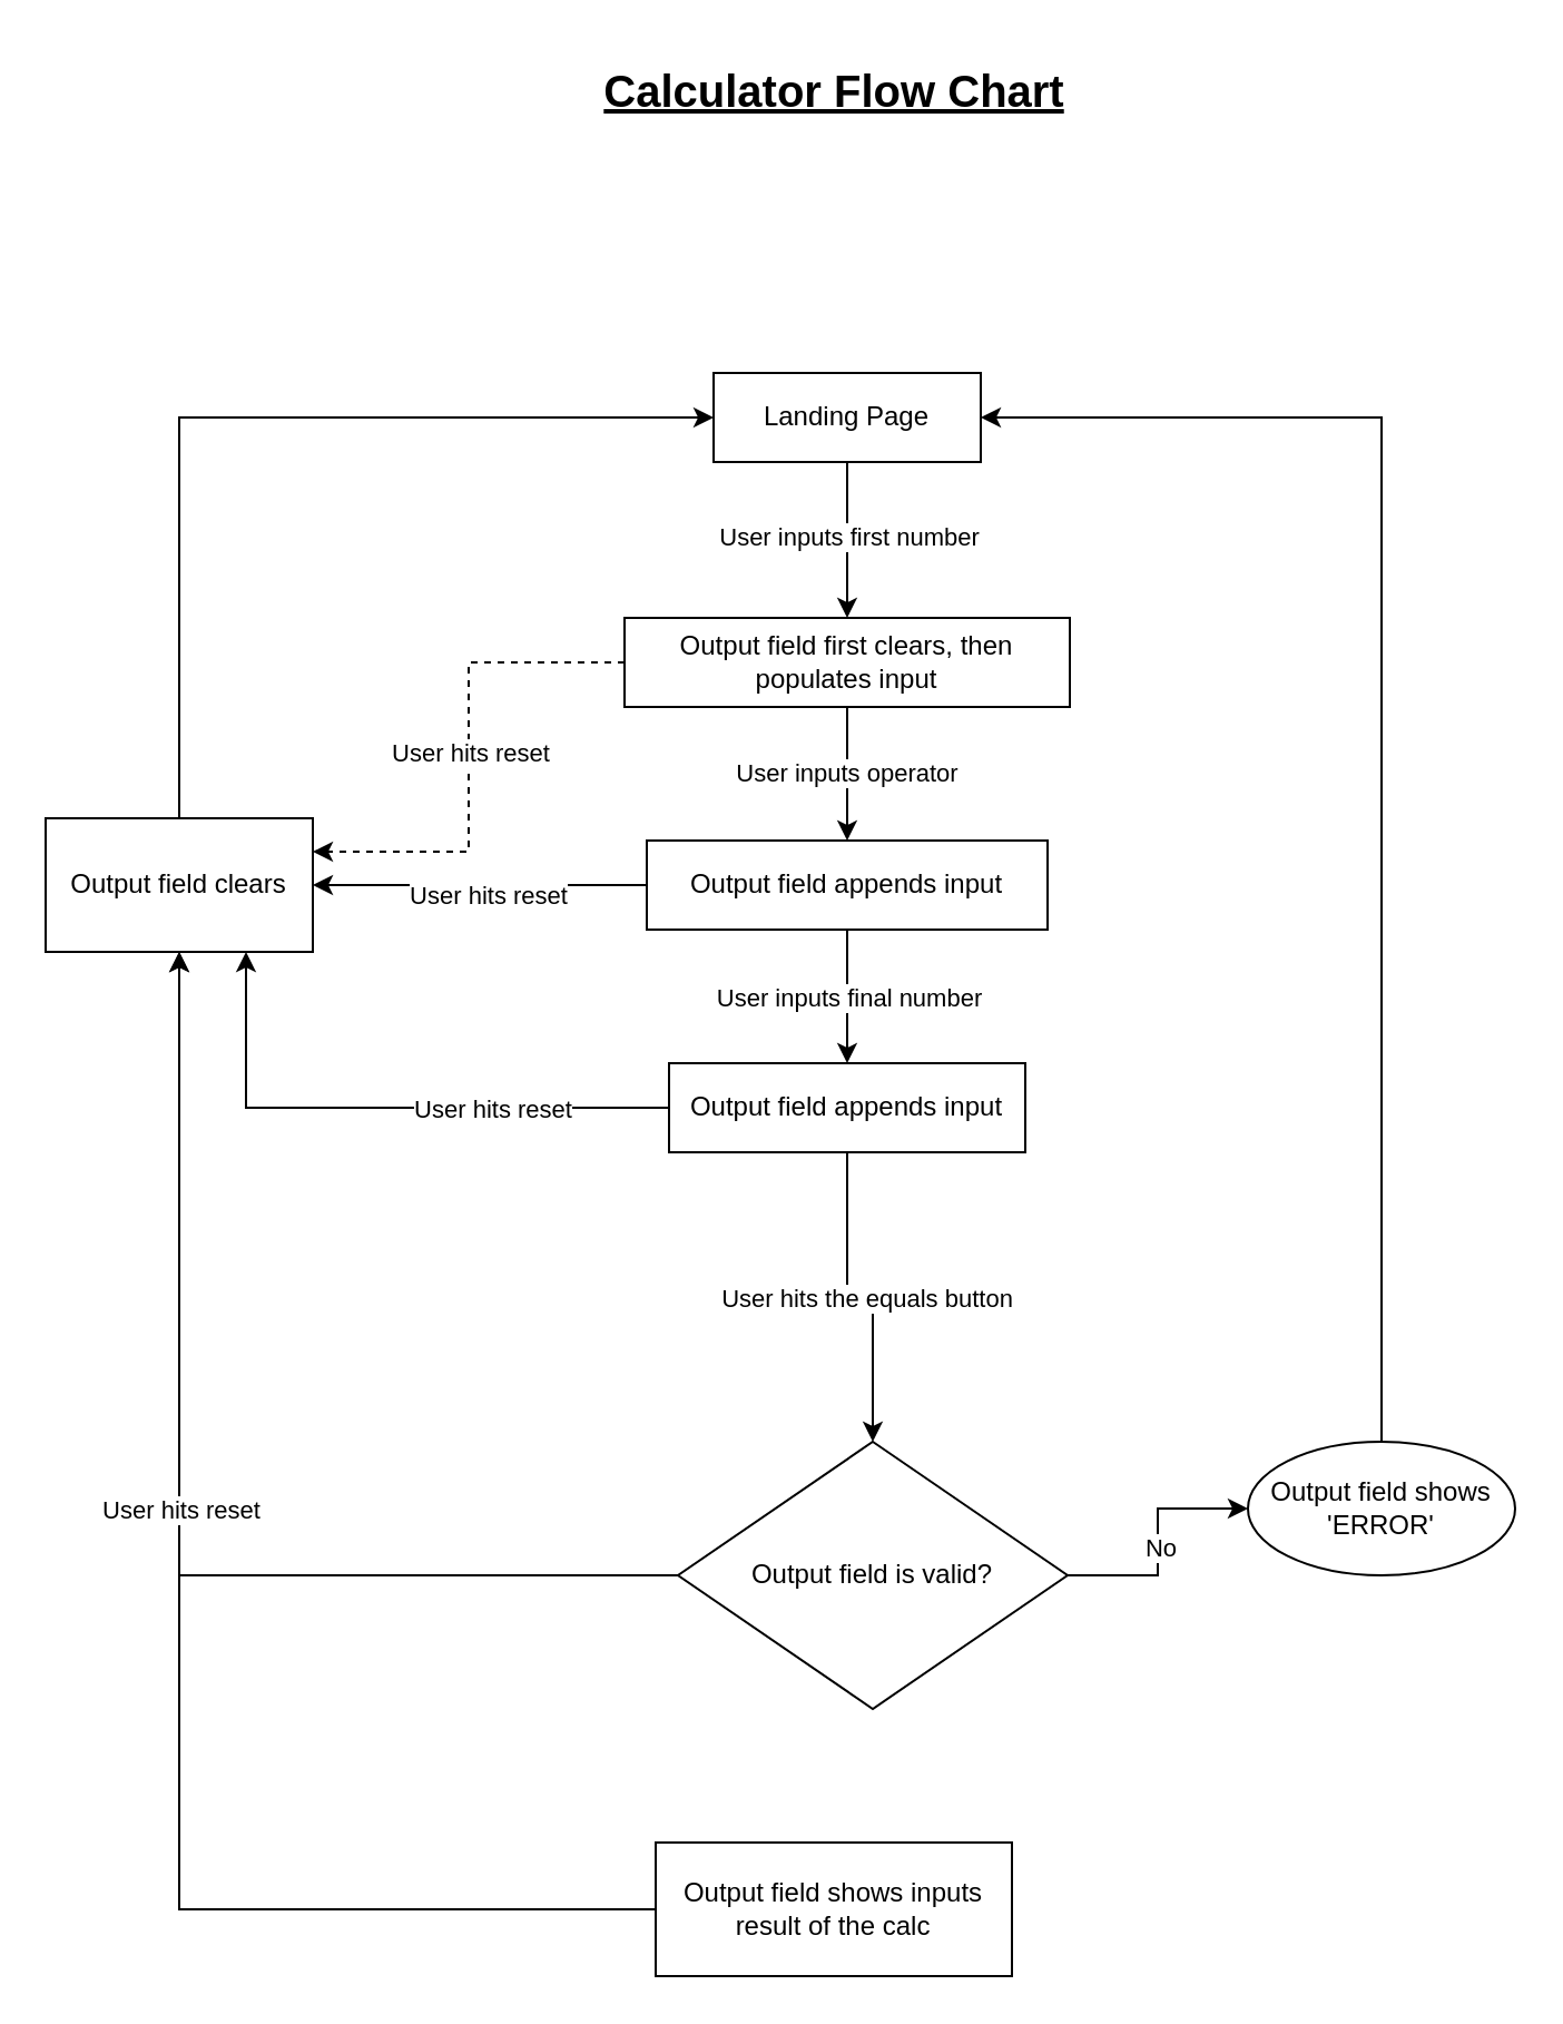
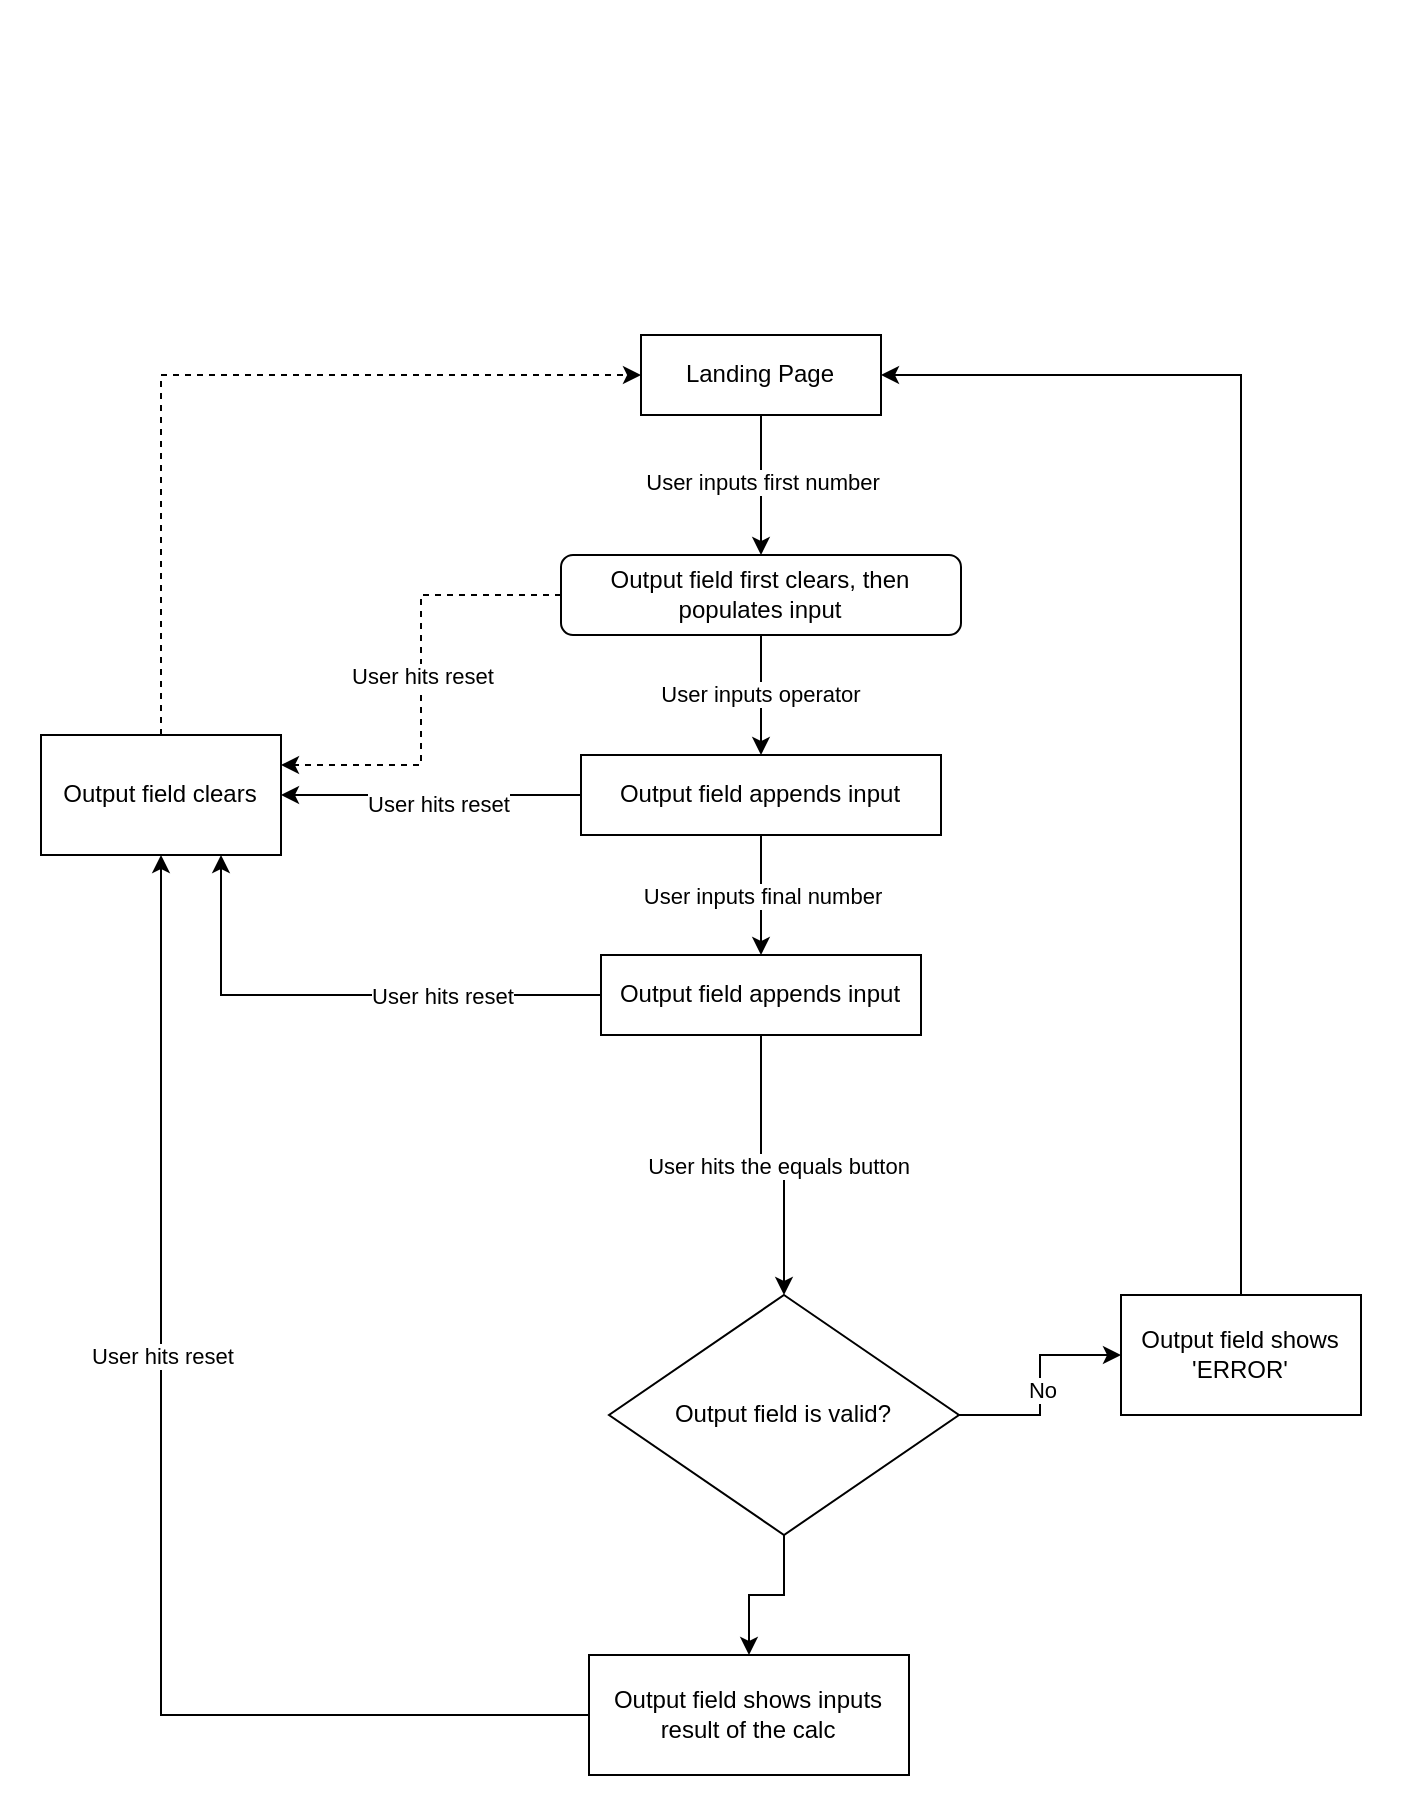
- <mxCell id="31" value="Calculator Flow Chart" style="text;html=1;align=center;verticalAlign=middle;resizable=0;points=[];autosize=1;strokeColor=none;fillColor=none;fontSize=20;fontStyle=5" vertex="1" parent="1"><mxGeometry x="259" y="20" width="230" height="40" as="geometry" /></mxCell>
- <mxCell id="26" style="edgeStyle=orthogonalEdgeStyle;rounded=0;orthogonalLoop=1;jettySize=auto;html=1;entryX=0;entryY=0.5;entryDx=0;entryDy=0;exitX=0.5;exitY=0;exitDx=0;exitDy=0;" edge="1" parent="1" source="27" target="4"><mxGeometry relative="1" as="geometry"><mxPoint x="100" y="207" as="targetPoint" /><mxPoint x="50" y="307" as="sourcePoint" /></mxGeometry></mxCell>
+ <mxCell id="26" style="edgeStyle=orthogonalEdgeStyle;rounded=0;orthogonalLoop=1;jettySize=auto;html=1;entryX=0;entryY=0.5;entryDx=0;entryDy=0;exitX=0.5;exitY=0;exitDx=0;exitDy=0;dashed=1;" edge="1" parent="1" source="27" target="4"><mxGeometry relative="1" as="geometry"><mxPoint x="100" y="207" as="targetPoint" /><mxPoint x="50" y="307" as="sourcePoint" /></mxGeometry></mxCell>
- <mxCell id="8" value="Output field first clears, then populates input" style="rounded=0;whiteSpace=wrap;html=1;" vertex="1" parent="1"><mxGeometry x="280" y="277" width="200" height="40" as="geometry" /></mxCell>
+ <mxCell id="8" value="Output field first clears, then populates input" style="whiteSpace=wrap;html=1;rounded=1;" vertex="1" parent="1"><mxGeometry x="280" y="277" width="200" height="40" as="geometry" /></mxCell>
- <mxCell id="22" value="Output field shows 'ERROR'" style="ellipse;whiteSpace=wrap;html=1;" vertex="1" parent="1"><mxGeometry x="560" y="647" width="120" height="60" as="geometry" /></mxCell>
+ <mxCell id="22" value="Output field shows 'ERROR'" style="rounded=0;whiteSpace=wrap;html=1;" vertex="1" parent="1"><mxGeometry x="560" y="647" width="120" height="60" as="geometry" /></mxCell>
- <mxCell id="19" style="edgeStyle=orthogonalEdgeStyle;rounded=0;orthogonalLoop=1;jettySize=auto;html=1;" edge="1" parent="1" source="20" target="27"><mxGeometry relative="1" as="geometry"><mxPoint x="380" y="787" as="targetPoint" /></mxGeometry></mxCell>
+ <mxCell id="19" style="edgeStyle=orthogonalEdgeStyle;rounded=0;orthogonalLoop=1;jettySize=auto;html=1;" edge="1" parent="1" source="20" target="25"><mxGeometry relative="1" as="geometry"><mxPoint x="380" y="787" as="targetPoint" /></mxGeometry></mxCell>
